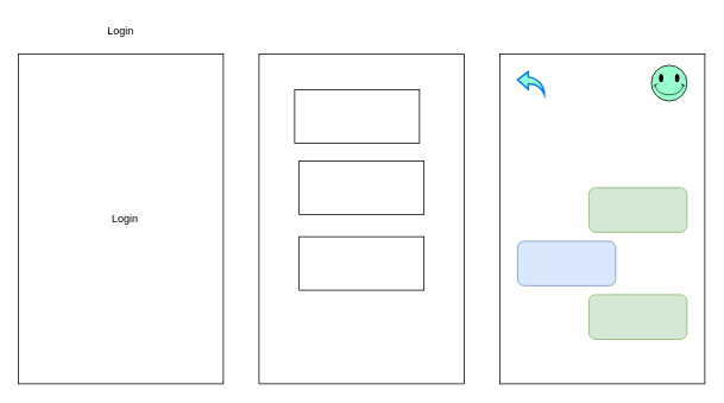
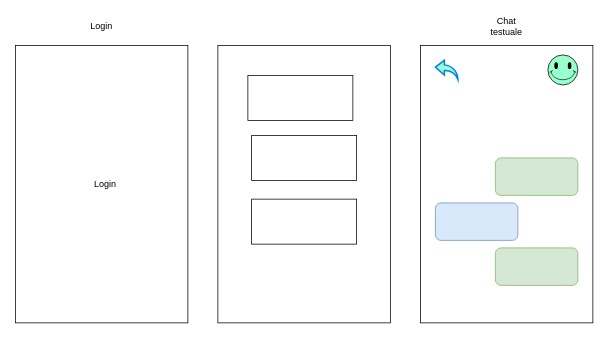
+ <mxCell id="12" value="Chat testuale" style="text;html=1;strokeColor=none;fillColor=none;align=center;verticalAlign=middle;whiteSpace=wrap;rounded=0;" vertex="1" parent="1"><mxGeometry x="645" y="20" width="60" height="30" as="geometry" /></mxCell>
